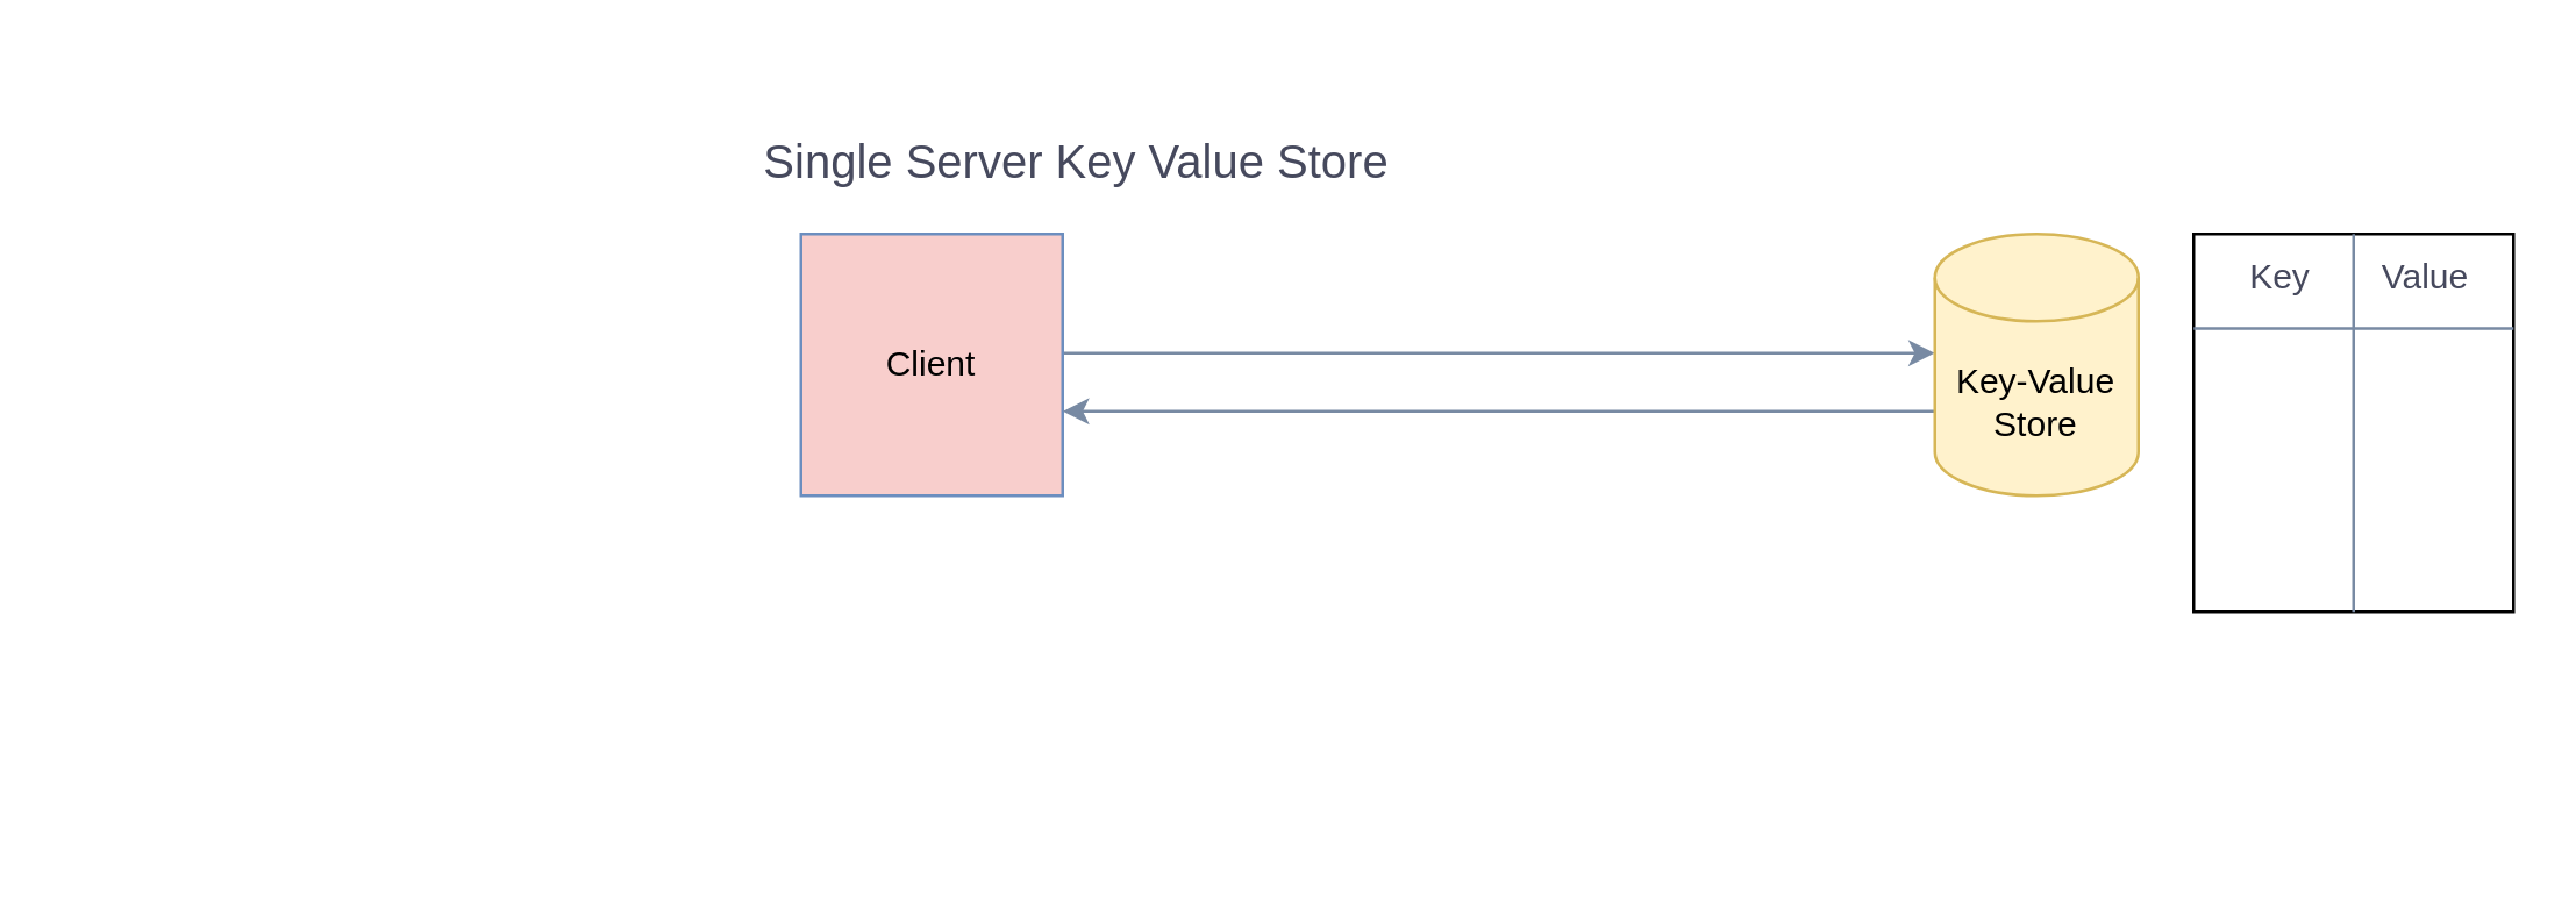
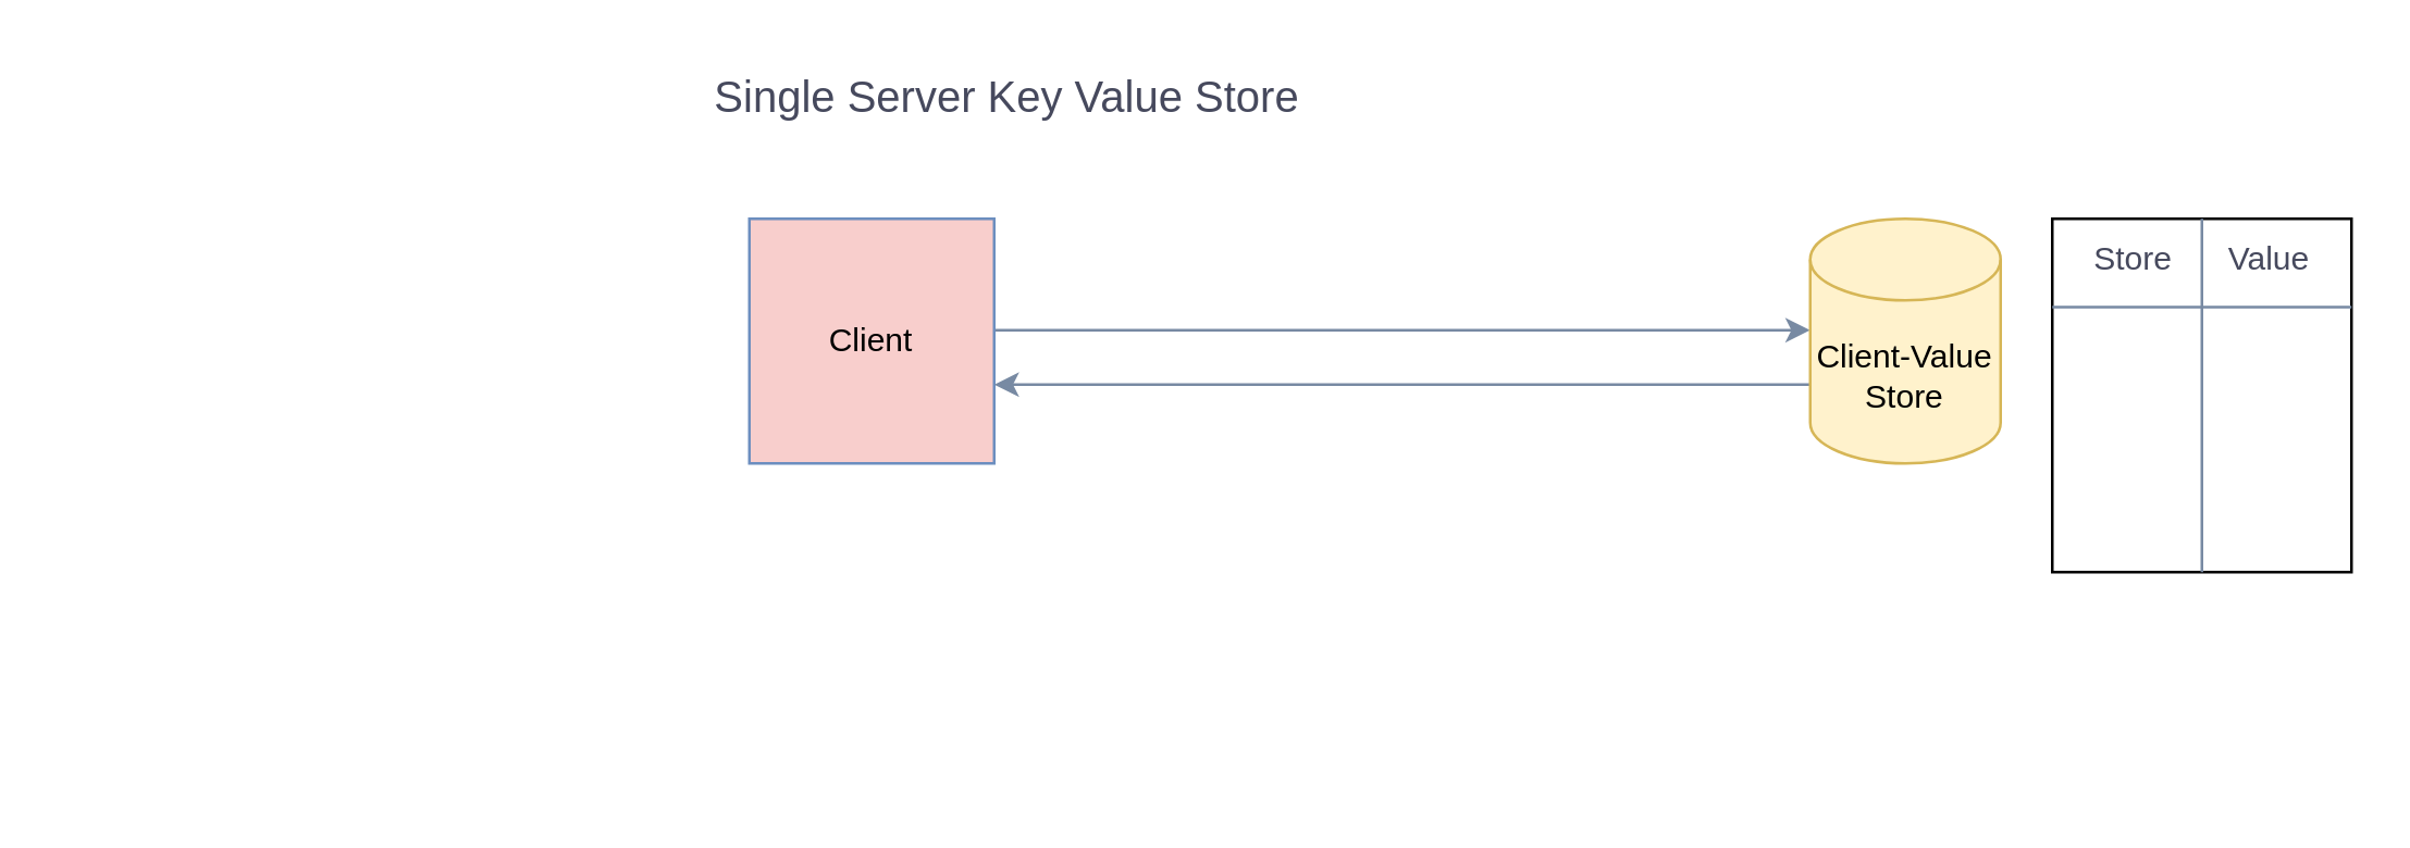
- <mxCell id="2" value="&lt;p class=&quot;p1&quot; style=&quot;margin: 0px; font-variant-numeric: normal; font-variant-east-asian: normal; font-variant-alternates: normal; font-size-adjust: none; font-kerning: auto; font-optical-sizing: auto; font-feature-settings: normal; font-variation-settings: normal; font-variant-position: normal; font-variant-emoji: normal; font-stretch: normal; line-height: normal; text-align: start;&quot;&gt;&lt;span style=&quot;font-size: 16px;&quot;&gt;Single Server Key Value Store&lt;/span&gt;&lt;/p&gt;" style="text;html=1;align=center;verticalAlign=middle;whiteSpace=wrap;rounded=0;fontSize=18;labelBackgroundColor=none;fontColor=#46495D;" vertex="1" parent="1"><mxGeometry x="20" y="40" width="700" height="30" as="geometry" /></mxCell>
+ <mxCell id="2" value="&lt;p class=&quot;p1&quot; style=&quot;margin: 0px; font-variant-numeric: normal; font-variant-east-asian: normal; font-variant-alternates: normal; font-size-adjust: none; font-kerning: auto; font-optical-sizing: auto; font-feature-settings: normal; font-variation-settings: normal; font-variant-position: normal; font-variant-emoji: normal; font-stretch: normal; line-height: normal; text-align: start;&quot;&gt;&lt;span style=&quot;font-size: 16px;&quot;&gt;Single Server Key Value Store&lt;/span&gt;&lt;/p&gt;" style="text;html=1;align=center;verticalAlign=middle;whiteSpace=wrap;rounded=0;fontSize=18;labelBackgroundColor=none;fontColor=#46495D;" vertex="1" parent="1"><mxGeometry x="20" y="20" width="700" height="30" as="geometry" /></mxCell>
- <mxCell id="11" value="Key" style="text;html=1;align=center;verticalAlign=middle;whiteSpace=wrap;rounded=0;fontColor=#46495D;" vertex="1" parent="1"><mxGeometry x="754" y="80" width="60" height="30" as="geometry" /></mxCell>
+ <mxCell id="11" value="Store" style="text;html=1;align=center;verticalAlign=middle;whiteSpace=wrap;rounded=0;fontColor=#46495D;" vertex="1" parent="1"><mxGeometry x="754" y="80" width="60" height="30" as="geometry" /></mxCell>
- <mxCell id="7" value="Key-Value&lt;div&gt;Store&lt;/div&gt;" style="shape=cylinder3;whiteSpace=wrap;html=1;boundedLbl=1;backgroundOutline=1;size=15;strokeColor=#d6b656;fillColor=#fff2cc;" vertex="1" parent="1"><mxGeometry x="665" y="80" width="70" height="90" as="geometry" /></mxCell>
+ <mxCell id="7" value="Client-Value&lt;div&gt;Store&lt;/div&gt;" style="shape=cylinder3;whiteSpace=wrap;html=1;boundedLbl=1;backgroundOutline=1;size=15;strokeColor=#d6b656;fillColor=#fff2cc;" vertex="1" parent="1"><mxGeometry x="665" y="80" width="70" height="90" as="geometry" /></mxCell>
